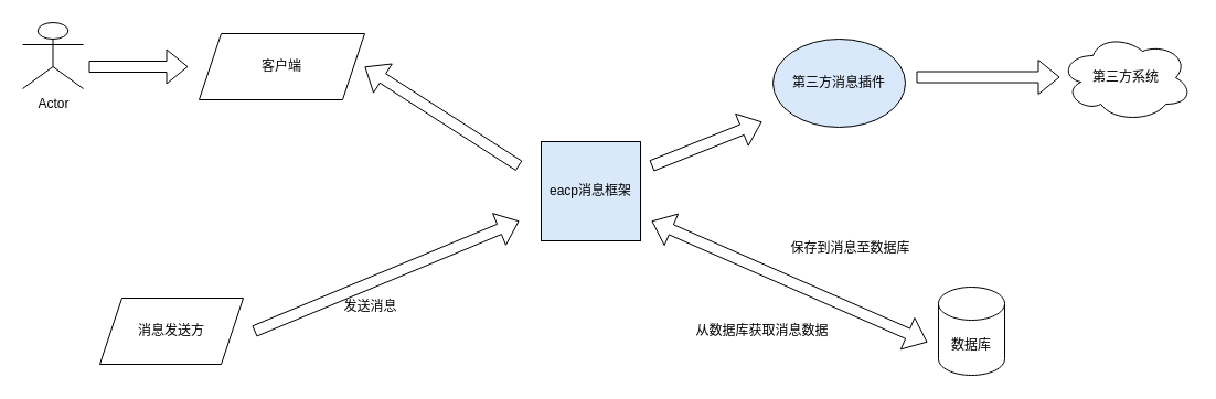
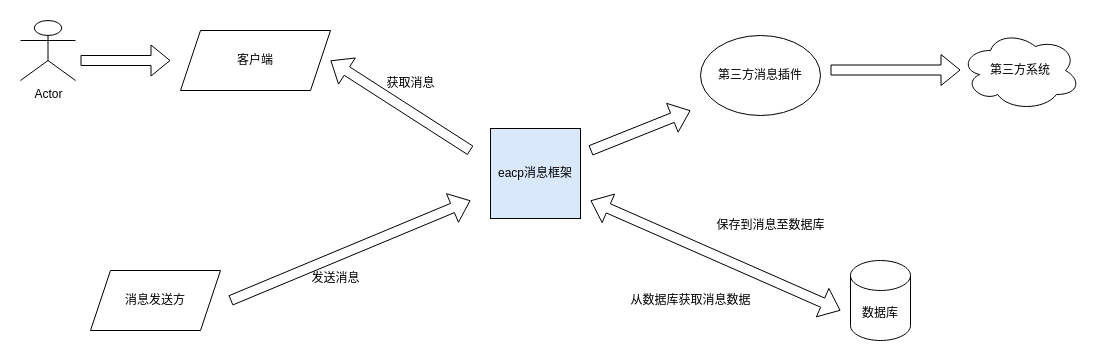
- <mxCell id="12" value="第三方消息插件" style="ellipse;whiteSpace=wrap;html=1;fillColor=#dae8fc;" parent="1" vertex="1"><mxGeometry x="700" y="35" width="120" height="80" as="geometry" /></mxCell>
+ <mxCell id="12" value="第三方消息插件" style="ellipse;whiteSpace=wrap;html=1;" parent="1" vertex="1"><mxGeometry x="700" y="35" width="120" height="80" as="geometry" /></mxCell>
+ <mxCell id="15" value="获取消息" style="text;html=1;align=center;verticalAlign=middle;resizable=0;points=[];autosize=1;strokeColor=none;fillColor=none;" parent="1" vertex="1"><mxGeometry x="375" y="68" width="70" height="30" as="geometry" /></mxCell>
